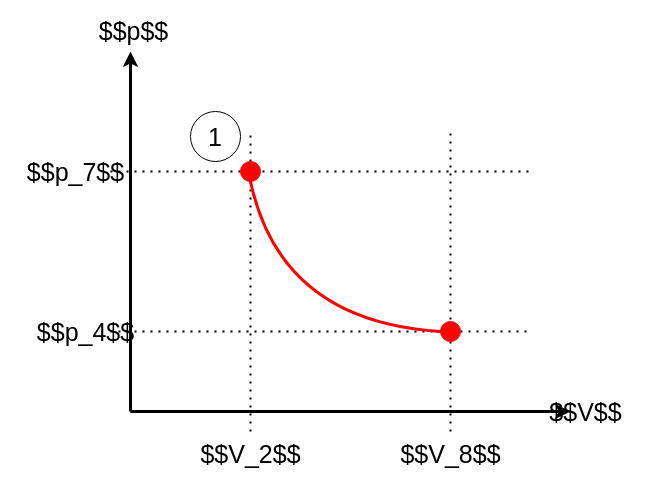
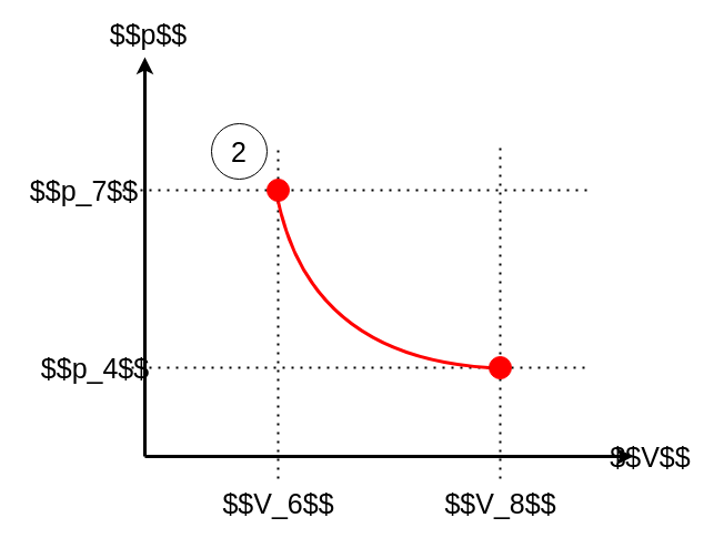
- <mxCell id="19" value="1" style="ellipse;whiteSpace=wrap;html=1;aspect=fixed;fontSize=25;strokeColor=#000000;fillColor=none;" vertex="1" parent="1"><mxGeometry x="190" y="111" width="50" height="50" as="geometry" /></mxCell>
+ <mxCell id="19" value="2" style="ellipse;whiteSpace=wrap;html=1;aspect=fixed;fontSize=25;strokeColor=#000000;fillColor=none;" vertex="1" parent="1"><mxGeometry x="190" y="111" width="50" height="50" as="geometry" /></mxCell>
- <mxCell id="14" value="&lt;font style=&quot;font-size: 25px&quot;&gt;$$V_2$$&lt;/font&gt;" style="text;html=1;resizable=0;autosize=1;align=center;verticalAlign=middle;points=[];fillColor=none;strokeColor=none;rounded=0;" vertex="1" parent="1"><mxGeometry x="190" y="443" width="120" height="20" as="geometry" /></mxCell>
+ <mxCell id="14" value="&lt;font style=&quot;font-size: 25px&quot;&gt;$$V_6$$&lt;/font&gt;" style="text;html=1;resizable=0;autosize=1;align=center;verticalAlign=middle;points=[];fillColor=none;strokeColor=none;rounded=0;" vertex="1" parent="1"><mxGeometry x="190" y="443" width="120" height="20" as="geometry" /></mxCell>
